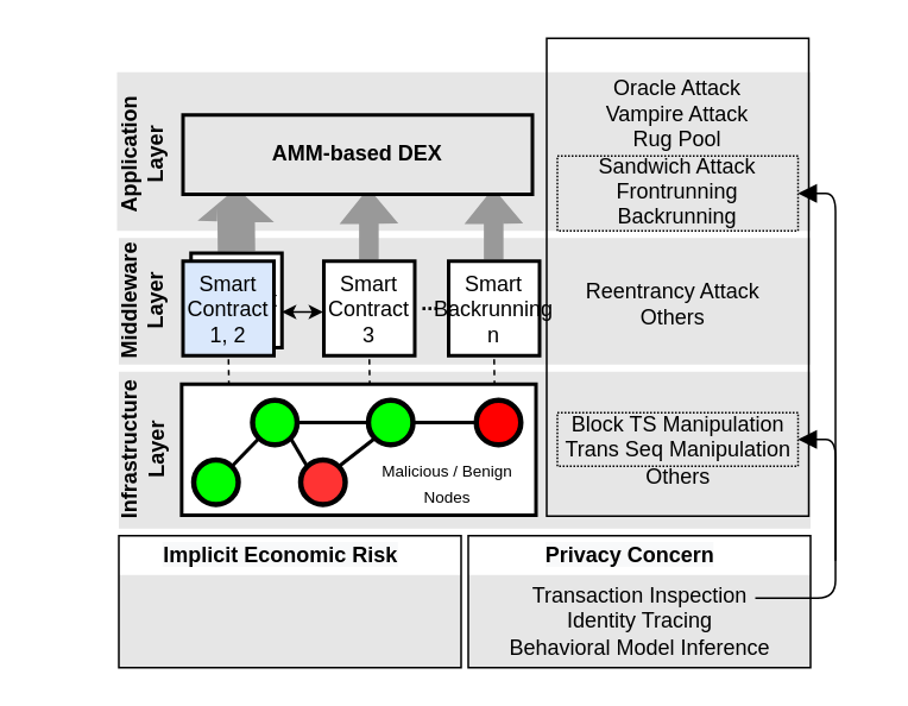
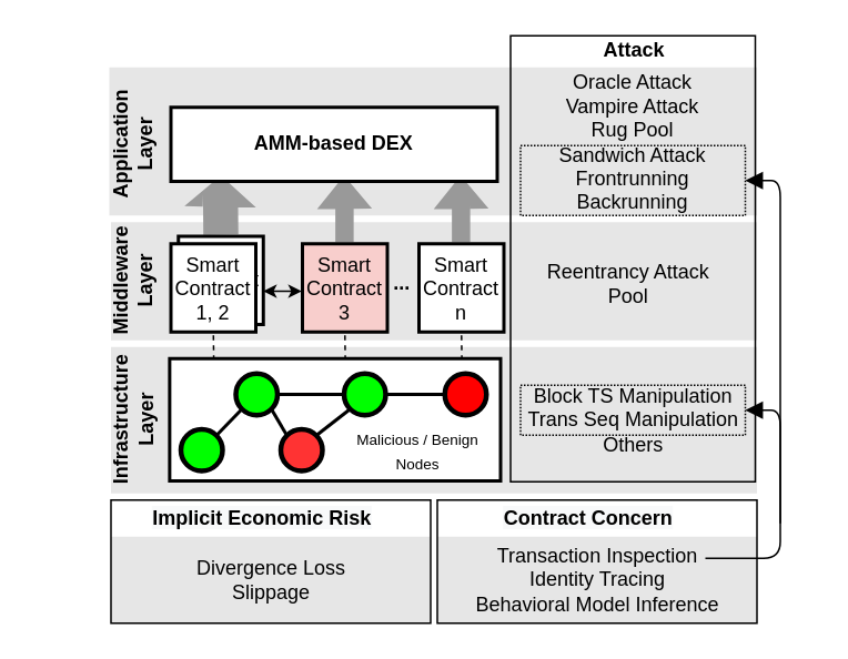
+ <mxCell id="42" value="&lt;b&gt;Attack&lt;/b&gt;" style="text;html=1;align=center;verticalAlign=middle;resizable=0;points=[];autosize=1;strokeColor=none;fillColor=none;fontSize=12;" vertex="1" parent="1"><mxGeometry x="354.5" y="20" width="50" height="20" as="geometry" /></mxCell>
- <mxCell id="31" value="&lt;span&gt;&lt;b&gt;AMM-based DEX&lt;/b&gt;&lt;/span&gt;" style="rounded=0;whiteSpace=wrap;html=1;strokeWidth=2;fillColor=#e6e6e6;" parent="1" vertex="1"><mxGeometry x="102" y="64" width="196" height="44.5" as="geometry" /></mxCell>
+ <mxCell id="31" value="&lt;span&gt;&lt;b&gt;AMM-based DEX&lt;/b&gt;&lt;/span&gt;" style="rounded=0;whiteSpace=wrap;html=1;strokeWidth=2;" parent="1" vertex="1"><mxGeometry x="102" y="64" width="196" height="44.5" as="geometry" /></mxCell>
- <mxCell id="16" value="Reentrancy Attack&lt;br&gt;Others" style="text;html=1;strokeColor=none;fillColor=none;align=center;verticalAlign=middle;whiteSpace=wrap;rounded=0;" parent="1" vertex="1"><mxGeometry x="302" y="159.5" width="150" height="20" as="geometry" /></mxCell>
+ <mxCell id="16" value="Reentrancy Attack&lt;br&gt;Pool" style="text;html=1;strokeColor=none;fillColor=none;align=center;verticalAlign=middle;whiteSpace=wrap;rounded=0;" parent="1" vertex="1"><mxGeometry x="302" y="159.5" width="150" height="20" as="geometry" /></mxCell>
- <mxCell id="39" value="Smart&lt;br&gt;Contract&lt;br&gt;1, 2" style="rounded=0;whiteSpace=wrap;html=1;strokeWidth=2;fillColor=#dae8fc;" parent="1" vertex="1"><mxGeometry x="102" y="146" width="51" height="53" as="geometry" /></mxCell>
+ <mxCell id="39" value="Smart&lt;br&gt;Contract&lt;br&gt;1, 2" style="rounded=0;whiteSpace=wrap;html=1;strokeWidth=2;" parent="1" vertex="1"><mxGeometry x="102" y="146" width="51" height="53" as="geometry" /></mxCell>
- <mxCell id="27" value="Smart&lt;br&gt;Contract&lt;br&gt;3" style="rounded=0;whiteSpace=wrap;html=1;strokeWidth=2;" vertex="1" parent="1"><mxGeometry x="181" y="146" width="51" height="53" as="geometry" /></mxCell>
+ <mxCell id="27" value="Smart&lt;br&gt;Contract&lt;br&gt;3" style="rounded=0;whiteSpace=wrap;html=1;strokeWidth=2;fillColor=#f8cecc;" vertex="1" parent="1"><mxGeometry x="181" y="146" width="51" height="53" as="geometry" /></mxCell>
- <mxCell id="28" value="Smart&lt;br&gt;Backrunning&lt;br&gt;n" style="rounded=0;whiteSpace=wrap;html=1;strokeWidth=2;" vertex="1" parent="1"><mxGeometry x="251" y="146" width="51" height="53" as="geometry" /></mxCell>
+ <mxCell id="28" value="Smart&lt;br&gt;Contract&lt;br&gt;n" style="rounded=0;whiteSpace=wrap;html=1;strokeWidth=2;" vertex="1" parent="1"><mxGeometry x="251" y="146" width="51" height="53" as="geometry" /></mxCell>
- <mxCell id="45" value="&lt;b style=&quot;color: rgb(0 , 0 , 0) ; font-family: &amp;#34;helvetica&amp;#34; ; font-size: 12px ; font-style: normal ; letter-spacing: normal ; text-indent: 0px ; text-transform: none ; word-spacing: 0px ; background-color: rgb(248 , 249 , 250)&quot;&gt;Privacy Concern&lt;/b&gt;" style="text;whiteSpace=wrap;html=1;fontSize=12;fontColor=#000000;align=center;" vertex="1" parent="1"><mxGeometry x="273" y="296.5" width="160" height="30" as="geometry" /></mxCell>
+ <mxCell id="45" value="&lt;b style=&quot;color: rgb(0 , 0 , 0) ; font-family: &amp;#34;helvetica&amp;#34; ; font-size: 12px ; font-style: normal ; letter-spacing: normal ; text-indent: 0px ; text-transform: none ; word-spacing: 0px ; background-color: rgb(248 , 249 , 250)&quot;&gt;Contract Concern&lt;/b&gt;" style="text;whiteSpace=wrap;html=1;fontSize=12;fontColor=#000000;align=center;" vertex="1" parent="1"><mxGeometry x="273" y="296.5" width="160" height="30" as="geometry" /></mxCell>
+ <mxCell id="44" value="Divergence Loss&lt;br&gt;Slippage" style="text;html=1;align=center;verticalAlign=middle;resizable=0;points=[];autosize=1;strokeColor=none;fillColor=none;fontSize=12;" vertex="1" parent="1"><mxGeometry x="112" y="333" width="100" height="30" as="geometry" /></mxCell>
